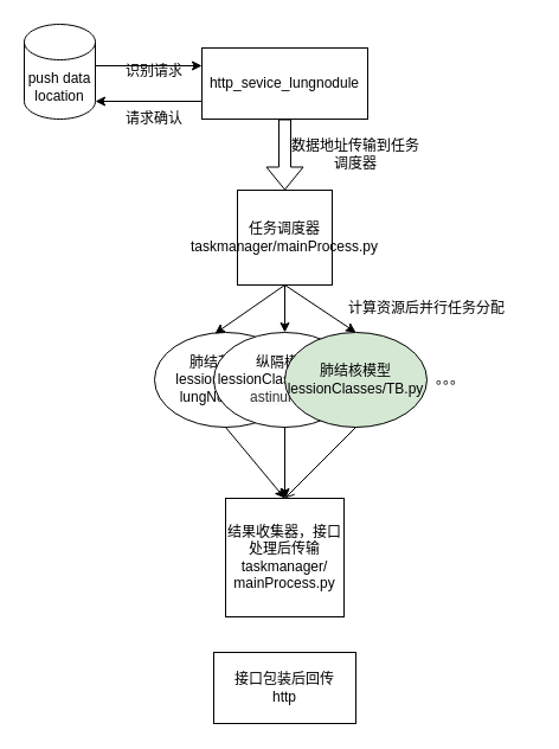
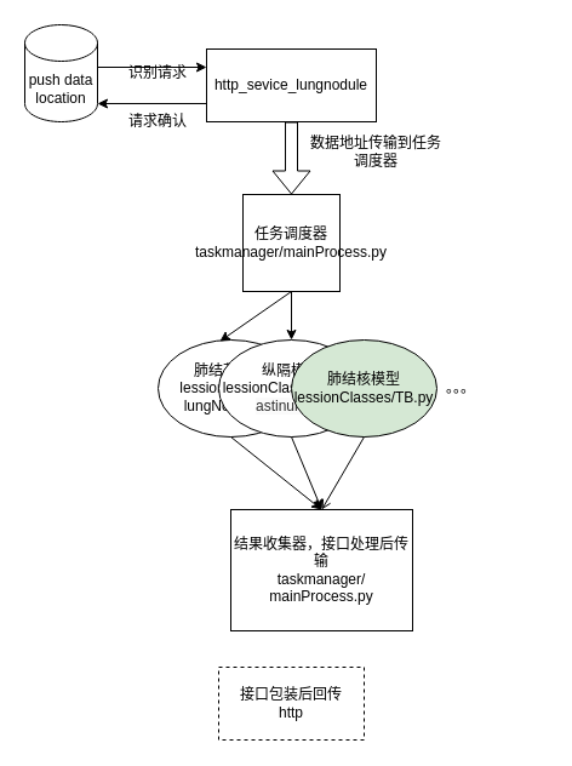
- <mxCell id="10" value="数据地址传输到任务调度器&lt;br&gt;" style="text;html=1;strokeColor=none;fillColor=none;align=center;verticalAlign=middle;whiteSpace=wrap;rounded=0;" vertex="1" parent="1"><mxGeometry x="240" y="120" width="120" height="20" as="geometry" /></mxCell>
+ <mxCell id="10" value="数据地址传输到任务调度器&lt;br&gt;" style="text;html=1;strokeColor=none;fillColor=none;align=center;verticalAlign=middle;whiteSpace=wrap;rounded=0;" vertex="1" parent="1"><mxGeometry x="250" y="115" width="120" height="20" as="geometry" /></mxCell>
- <mxCell id="16" value="" style="endArrow=classic;html=1;exitX=0.5;exitY=1;exitDx=0;exitDy=0;entryX=0.5;entryY=0;entryDx=0;entryDy=0;" edge="1" parent="1" source="8" target="13"><mxGeometry width="50" height="50" relative="1" as="geometry"><mxPoint x="260" y="260" as="sourcePoint" /><mxPoint x="260" y="300" as="targetPoint" /></mxGeometry></mxCell>
- <mxCell id="17" value="计算资源后并行任务分配" style="text;html=1;strokeColor=none;fillColor=none;align=center;verticalAlign=middle;whiteSpace=wrap;rounded=0;" vertex="1" parent="1"><mxGeometry x="270" y="250" width="180" height="20" as="geometry" /></mxCell>
- <mxCell id="20" value="结果收集器，接口处理后传输&lt;br&gt;taskmanager/&lt;br&gt;mainProcess.py" style="whiteSpace=wrap;html=1;aspect=fixed;" vertex="1" parent="1"><mxGeometry x="190" y="420" width="100" height="100" as="geometry" /></mxCell>
+ <mxCell id="20" value="结果收集器，接口处理后传输&lt;br&gt;taskmanager/&lt;br&gt;mainProcess.py" style="whiteSpace=wrap;html=1;aspect=fixed;" vertex="1" parent="1"><mxGeometry x="190" y="420" width="150" height="100" as="geometry" /></mxCell>
- <mxCell id="22" value="接口包装后回传&lt;br&gt;http" style="rounded=0;whiteSpace=wrap;html=1;" vertex="1" parent="1"><mxGeometry x="180" y="550" width="120" height="60" as="geometry" /></mxCell>
+ <mxCell id="22" value="接口包装后回传&lt;br&gt;http" style="rounded=0;whiteSpace=wrap;html=1;dashed=1;" vertex="1" parent="1"><mxGeometry x="180" y="550" width="120" height="60" as="geometry" /></mxCell>
